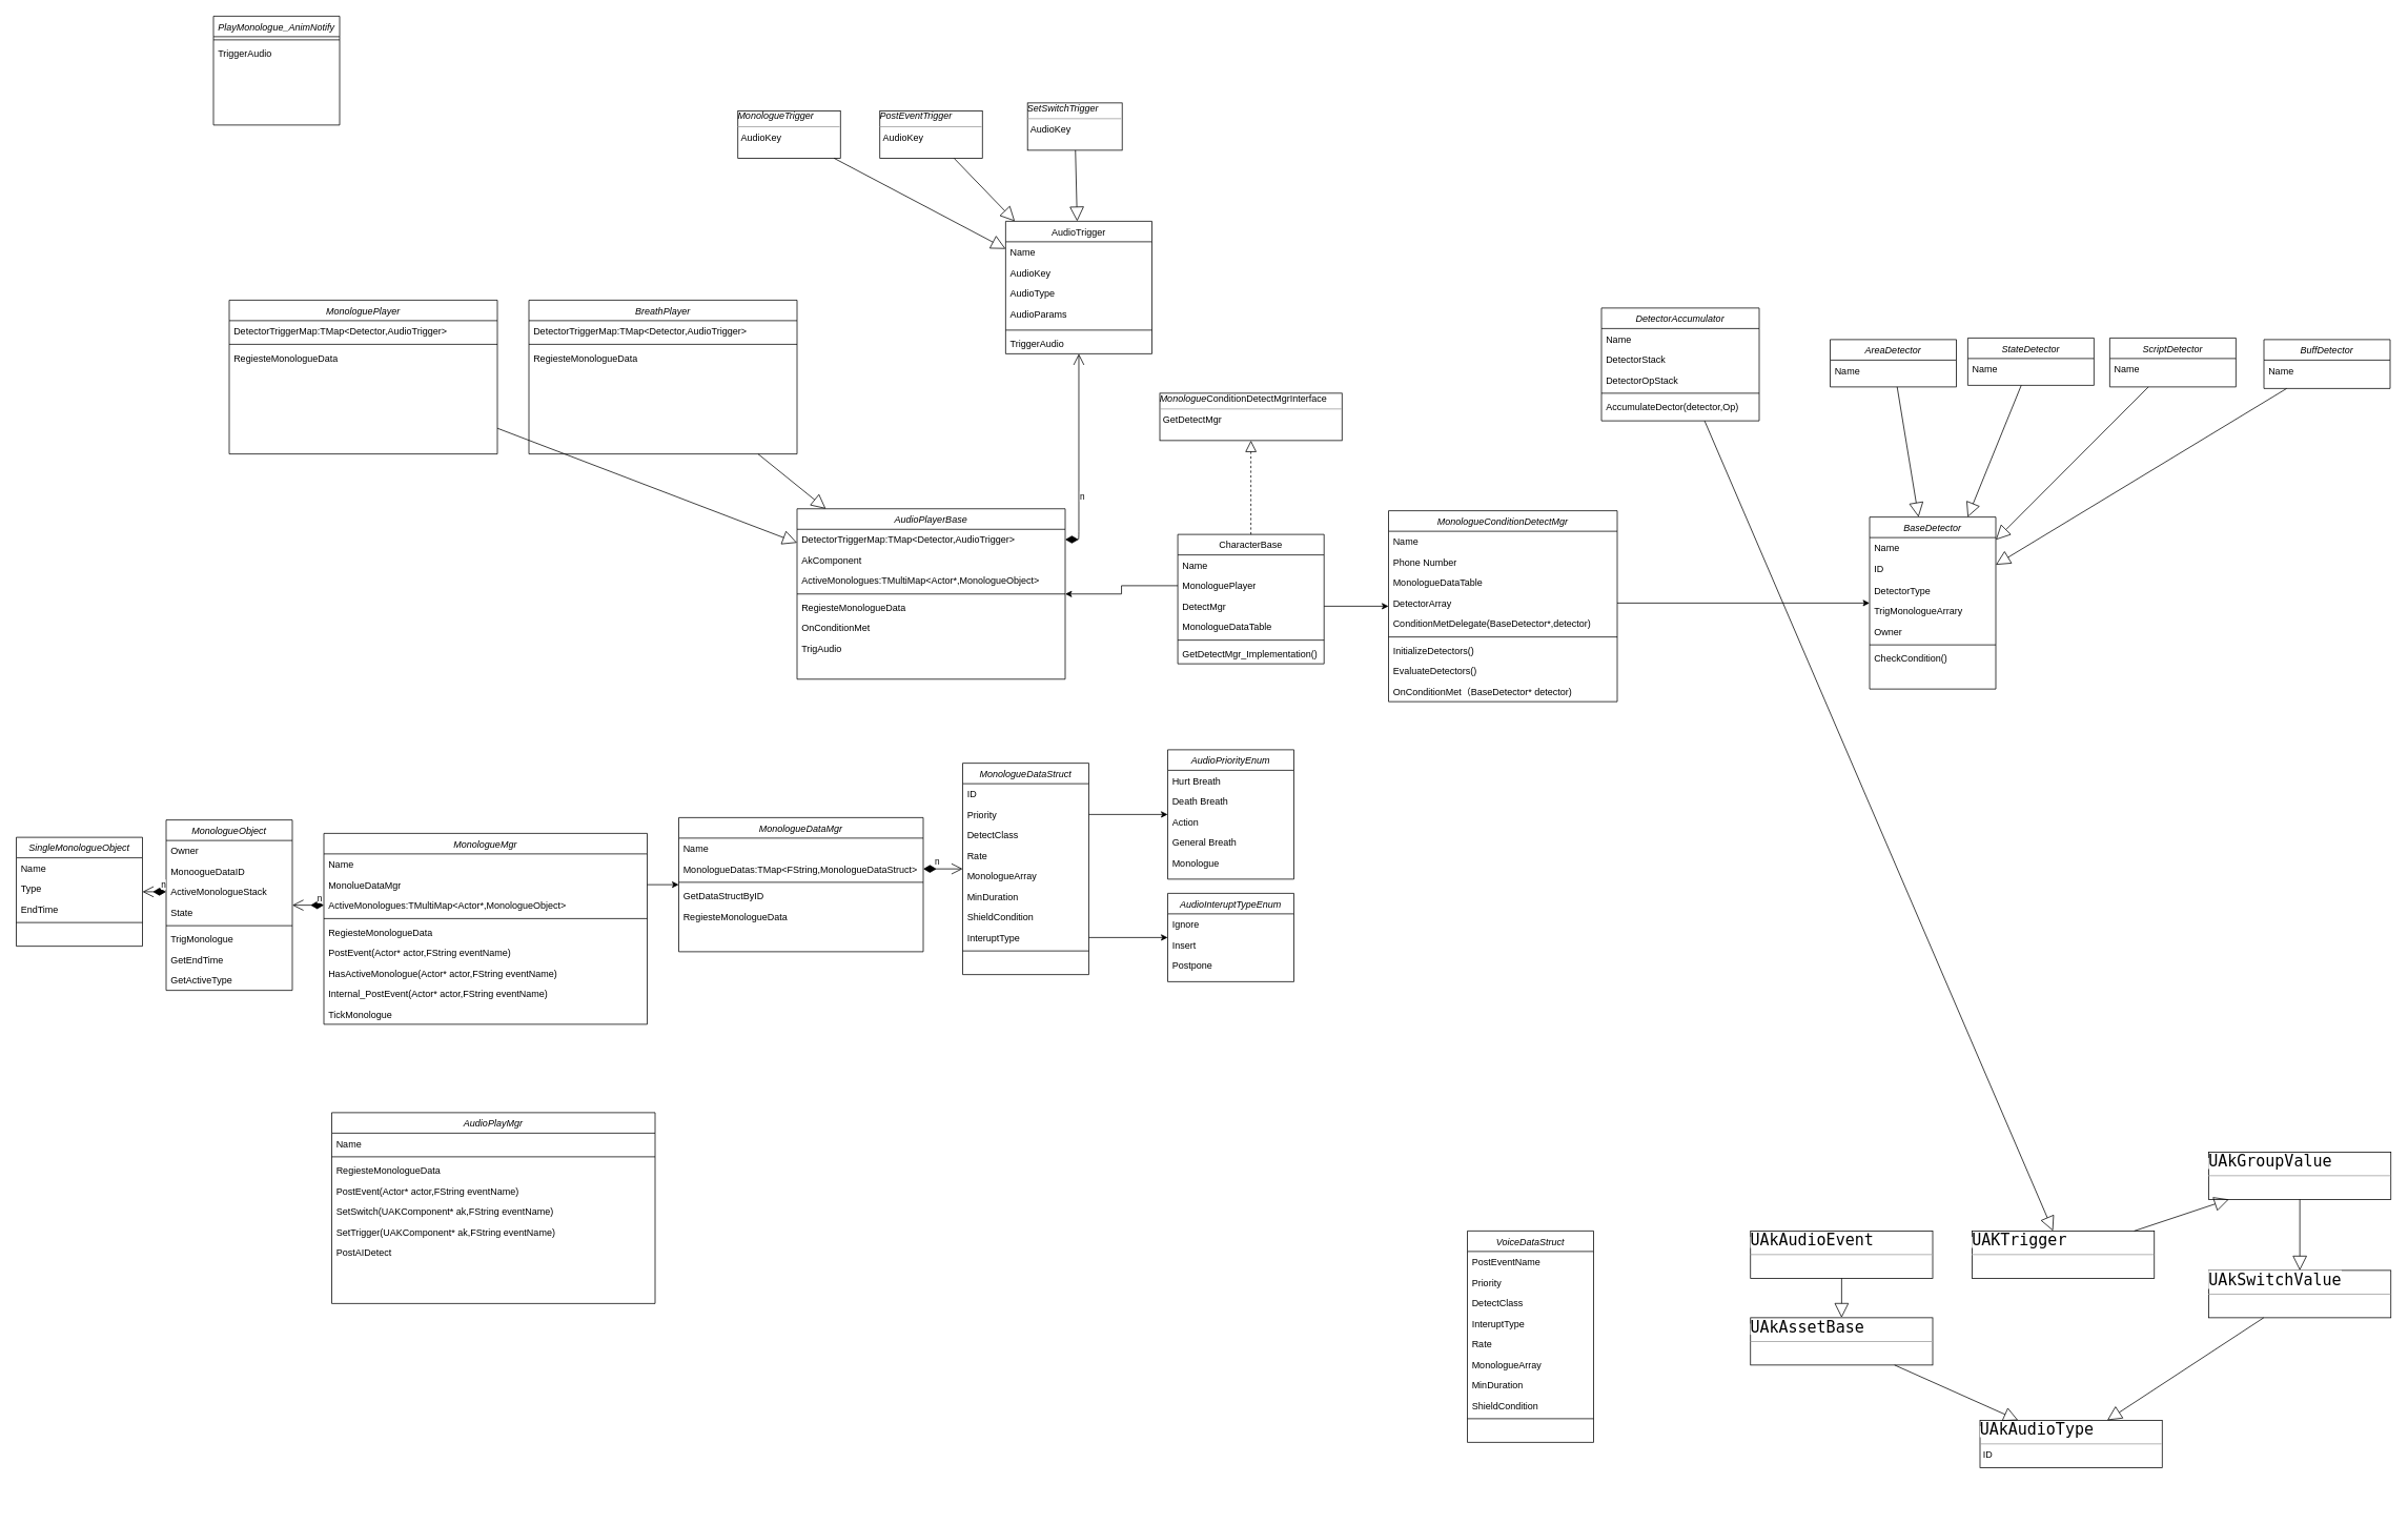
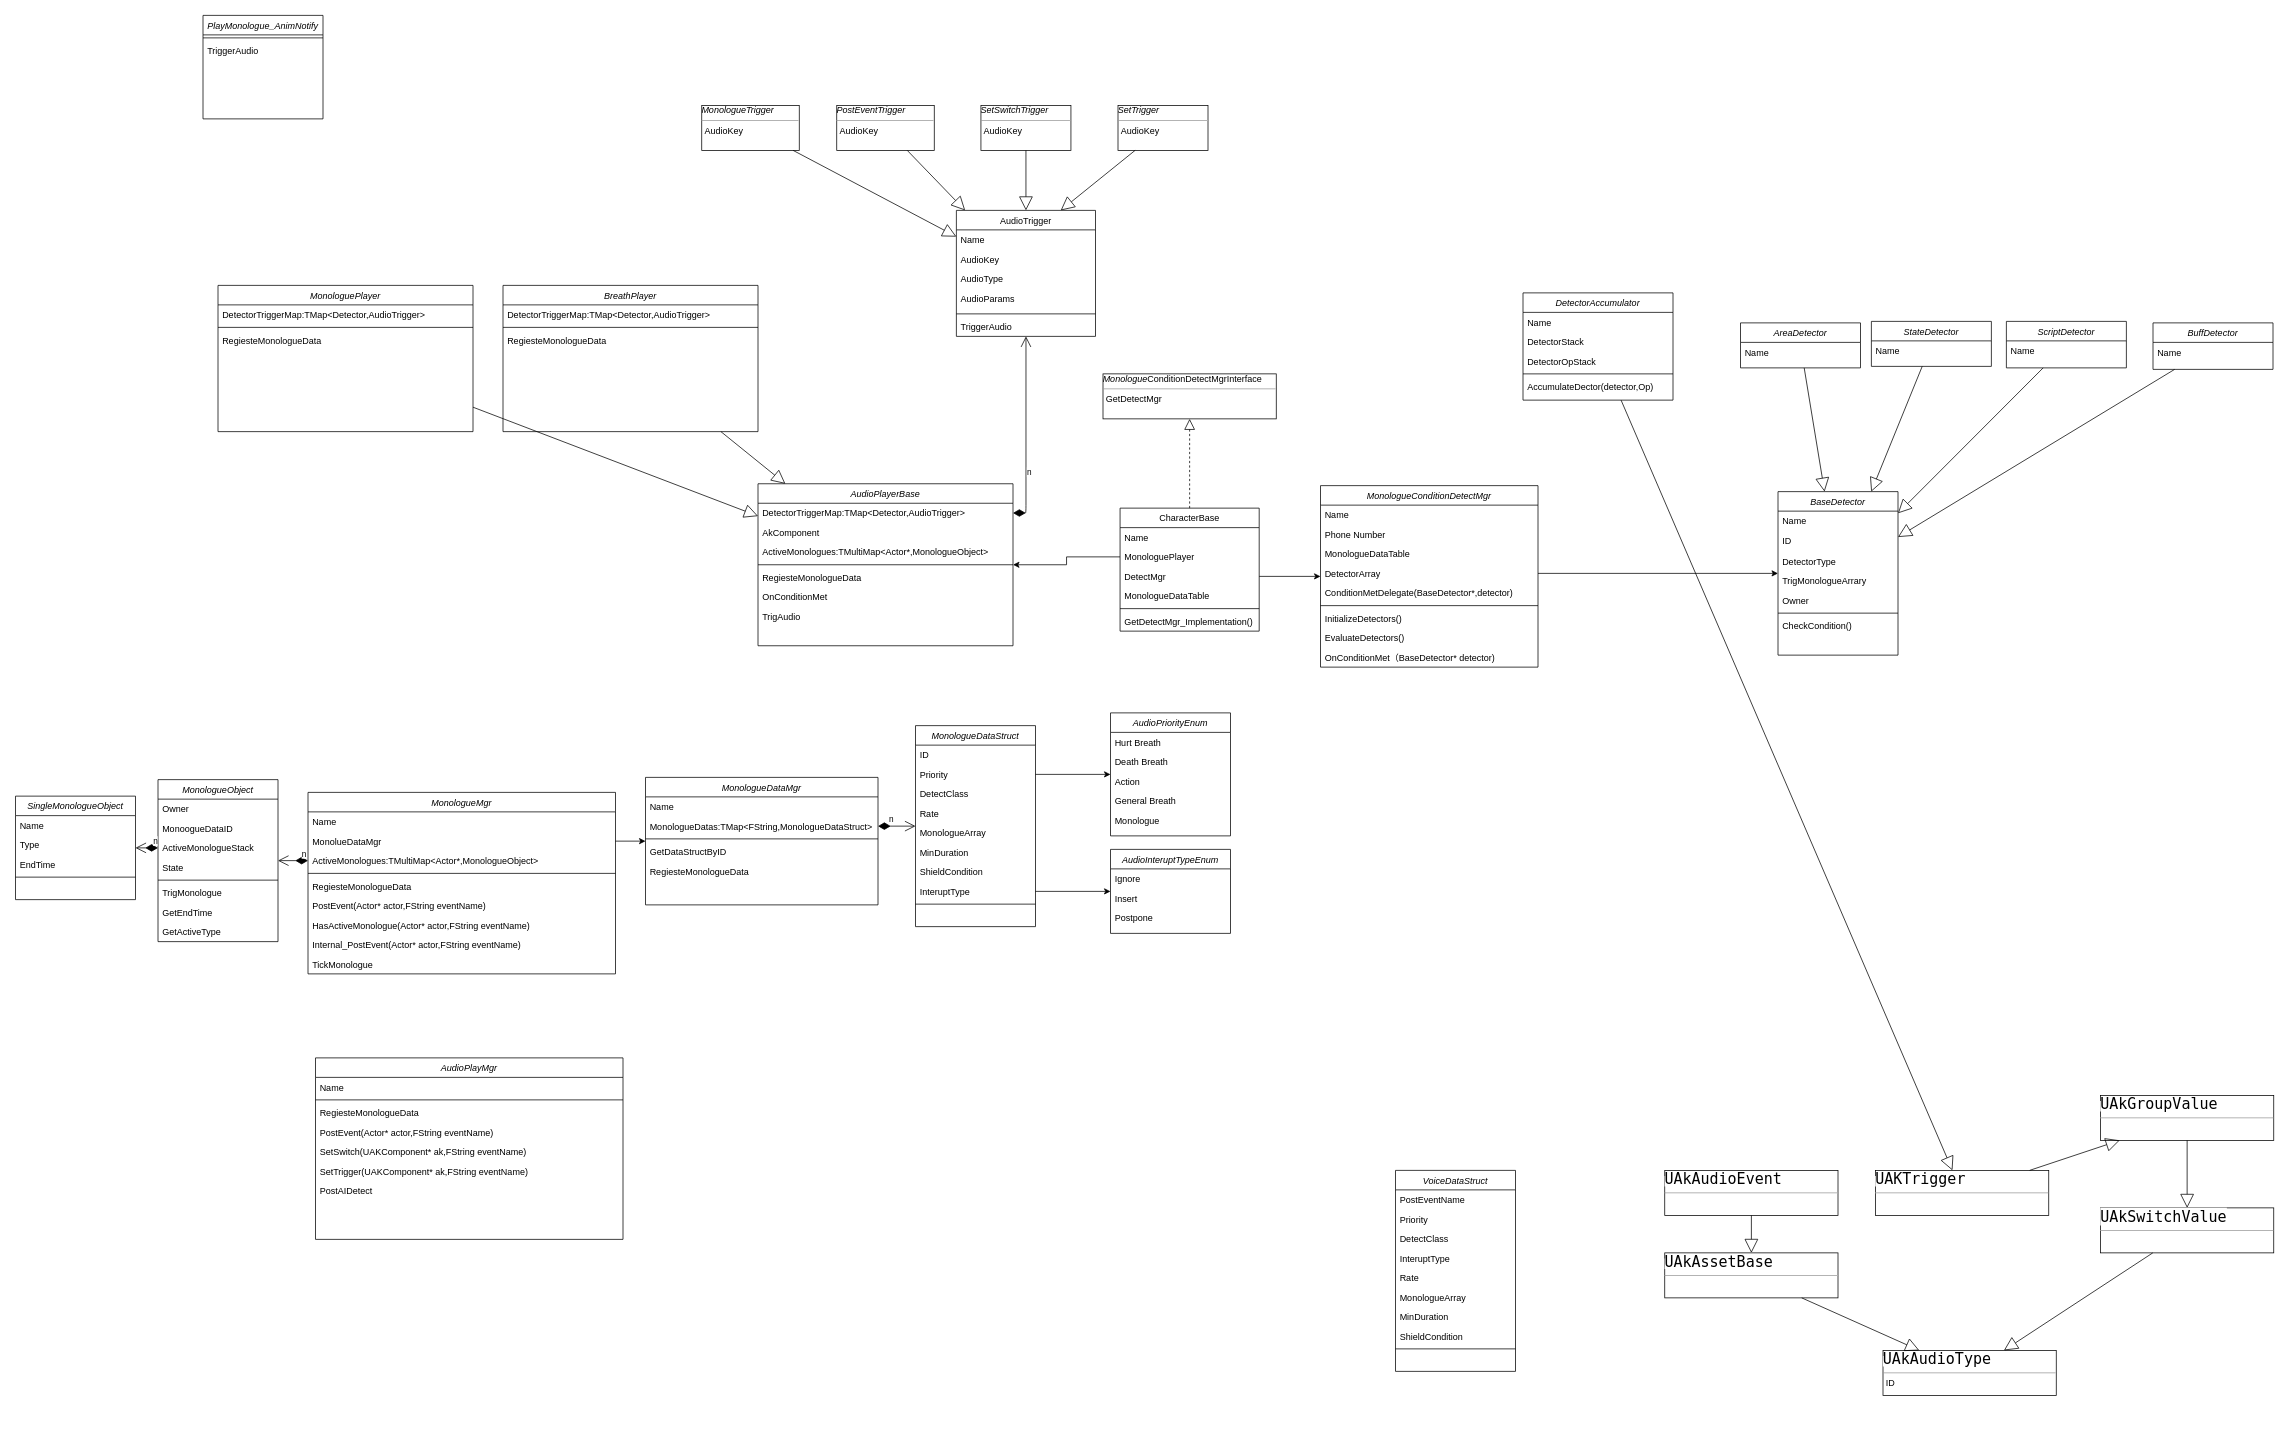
- <mxCell id="113" value="&lt;span style=&quot;font-style: italic ; text-align: center&quot;&gt;SetSwitchTrigger&lt;br&gt;&lt;/span&gt;&lt;hr size=&quot;1&quot;&gt;&lt;p style=&quot;margin: 0px ; margin-left: 4px&quot;&gt;&lt;/p&gt;&lt;p style=&quot;margin: 0px ; margin-left: 4px&quot;&gt;AudioKey&lt;/p&gt;" style="verticalAlign=top;align=left;overflow=fill;fontSize=12;fontFamily=Helvetica;html=1;" parent="1" vertex="1"><mxGeometry x="1302.25" y="130" width="120" height="60" as="geometry" /></mxCell>
+ <mxCell id="113" value="&lt;span style=&quot;font-style: italic ; text-align: center&quot;&gt;SetSwitchTrigger&lt;br&gt;&lt;/span&gt;&lt;hr size=&quot;1&quot;&gt;&lt;p style=&quot;margin: 0px ; margin-left: 4px&quot;&gt;&lt;/p&gt;&lt;p style=&quot;margin: 0px ; margin-left: 4px&quot;&gt;AudioKey&lt;/p&gt;" style="verticalAlign=top;align=left;overflow=fill;fontSize=12;fontFamily=Helvetica;html=1;" parent="1" vertex="1"><mxGeometry x="1307.25" y="140" width="120" height="60" as="geometry" /></mxCell>
+ <mxCell id="114" value="&lt;span style=&quot;font-style: italic ; text-align: center&quot;&gt;SetTrigger&lt;br&gt;&lt;/span&gt;&lt;hr size=&quot;1&quot;&gt;&lt;p style=&quot;margin: 0px ; margin-left: 4px&quot;&gt;&lt;/p&gt;&lt;p style=&quot;margin: 0px ; margin-left: 4px&quot;&gt;AudioKey&lt;/p&gt;" style="verticalAlign=top;align=left;overflow=fill;fontSize=12;fontFamily=Helvetica;html=1;" parent="1" vertex="1"><mxGeometry x="1490" y="140" width="120" height="60" as="geometry" /></mxCell>
+ <mxCell id="136" value="" style="endArrow=block;endSize=16;endFill=0;html=1;entryX=0.75;entryY=0;entryDx=0;entryDy=0;" edge="1" parent="1" source="114" target="137"><mxGeometry width="160" relative="1" as="geometry"><mxPoint x="1755.5" y="210" as="sourcePoint" /><mxPoint x="1841.707" y="270" as="targetPoint" /></mxGeometry></mxCell>
